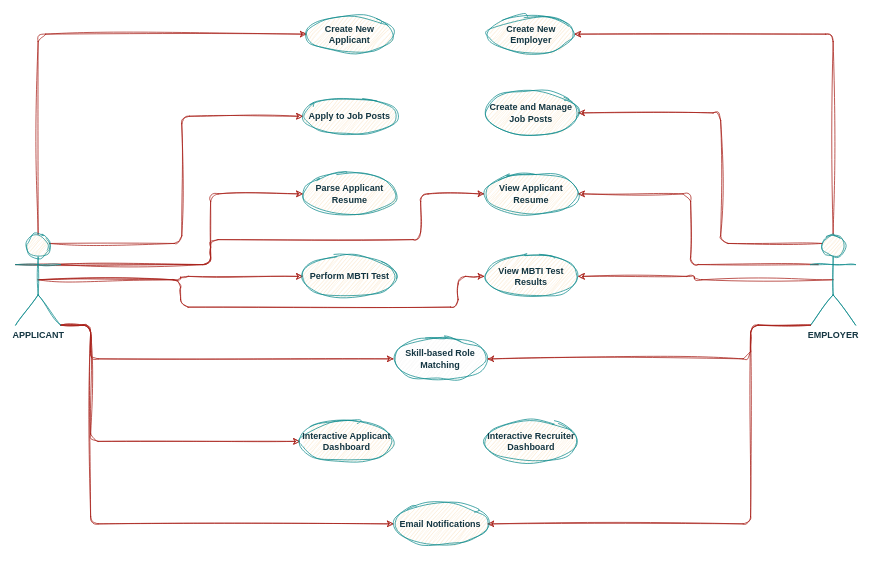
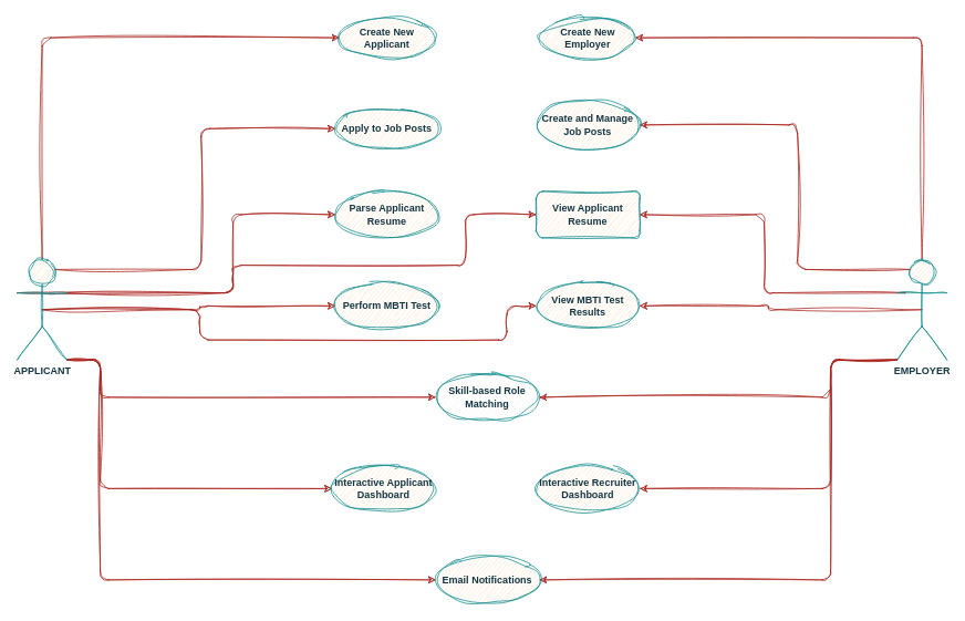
- <mxCell id="24" value="&lt;b&gt;View Applicant Resume&lt;/b&gt;" style="ellipse;whiteSpace=wrap;html=1;rounded=1;sketch=1;curveFitting=1;jiggle=2;labelBackgroundColor=none;fillColor=#FAE5C7;strokeColor=#0F8B8D;fontColor=#143642;" vertex="1" parent="1"><mxGeometry x="645" y="230" width="125" height="56" as="geometry" /></mxCell>
+ <mxCell id="24" value="&lt;b&gt;View Applicant Resume&lt;/b&gt;" style="whiteSpace=wrap;html=1;sketch=1;curveFitting=1;jiggle=2;labelBackgroundColor=none;fillColor=#FAE5C7;strokeColor=#0F8B8D;fontColor=#143642;rounded=1;" vertex="1" parent="1"><mxGeometry x="645" y="230" width="125" height="56" as="geometry" /></mxCell>
+ <mxCell id="16" style="edgeStyle=orthogonalEdgeStyle;rounded=1;orthogonalLoop=1;jettySize=auto;html=1;exitX=0;exitY=1;exitDx=0;exitDy=0;exitPerimeter=0;entryX=1;entryY=0.5;entryDx=0;entryDy=0;sketch=1;curveFitting=1;jiggle=2;labelBackgroundColor=none;strokeColor=#A8201A;fontColor=default;" edge="1" parent="1" source="18" target="29"><mxGeometry relative="1" as="geometry"><Array as="points"><mxPoint x="1000" y="433" /><mxPoint x="1000" y="588" /></Array></mxGeometry></mxCell>
